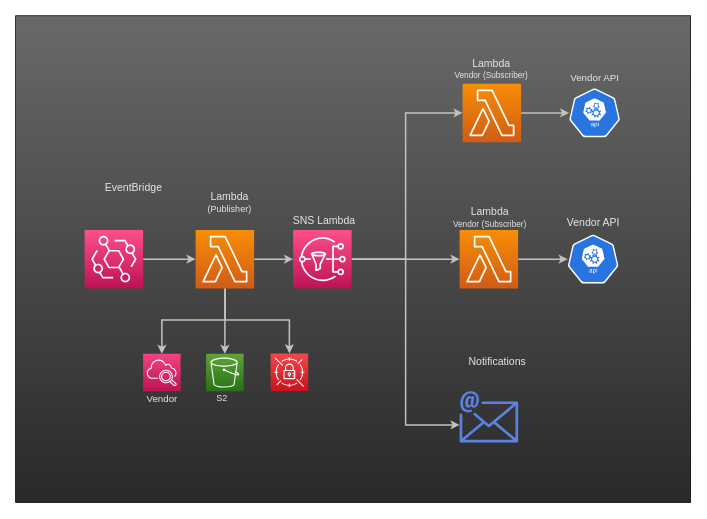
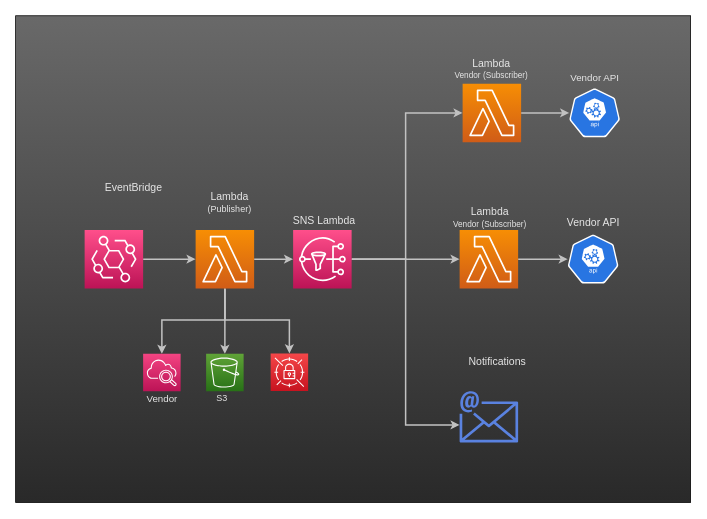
- <mxCell id="32" value="&lt;font color=&quot;#e6e6e6&quot; style=&quot;font-size: 12px&quot;&gt;S2&lt;/font&gt;" style="text;html=1;align=center;verticalAlign=middle;resizable=0;points=[];autosize=1;strokeColor=none;fillColor=none;" vertex="1" parent="3"><mxGeometry x="280" y="520.75" width="30" height="20" as="geometry" /></mxCell>
+ <mxCell id="32" value="&lt;font color=&quot;#e6e6e6&quot; style=&quot;font-size: 12px&quot;&gt;S3&lt;/font&gt;" style="text;html=1;align=center;verticalAlign=middle;resizable=0;points=[];autosize=1;strokeColor=none;fillColor=none;" vertex="1" parent="3"><mxGeometry x="280" y="520.75" width="30" height="20" as="geometry" /></mxCell>
